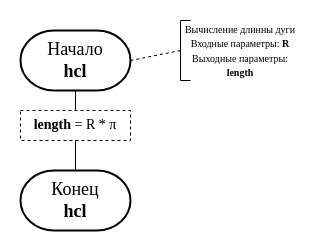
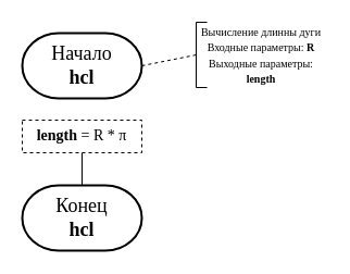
- <mxCell id="5" value="" style="endArrow=none;html=1;rounded=0;entryX=0.5;entryY=1;entryDx=0;entryDy=0;entryPerimeter=0;exitX=0.5;exitY=0;exitDx=0;exitDy=0;" edge="1" parent="1" source="3" target="2"><mxGeometry width="50" height="50" relative="1" as="geometry"><mxPoint x="50" y="200" as="sourcePoint" /><mxPoint x="160" y="70" as="targetPoint" /></mxGeometry></mxCell>
